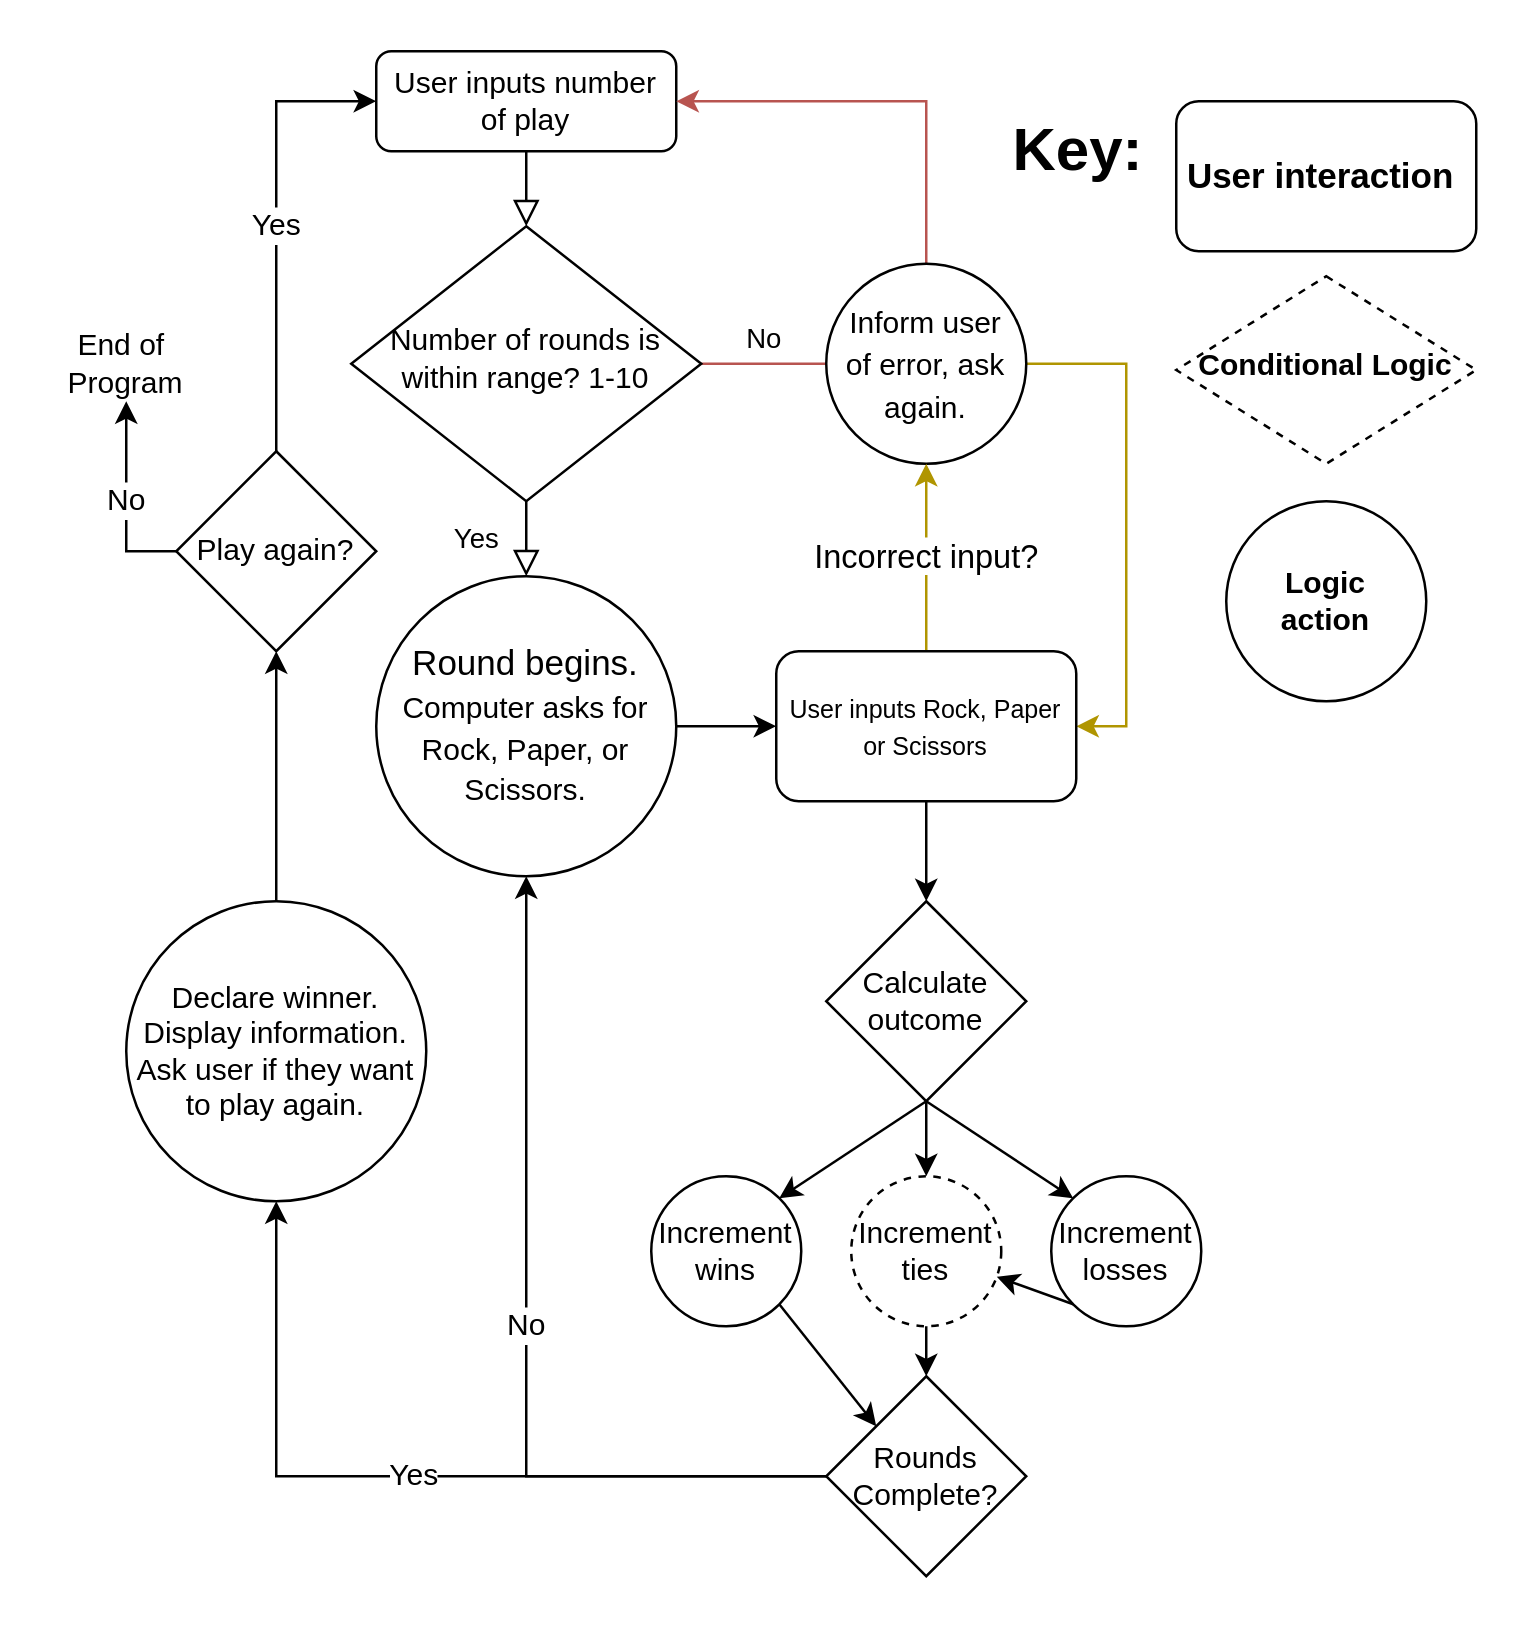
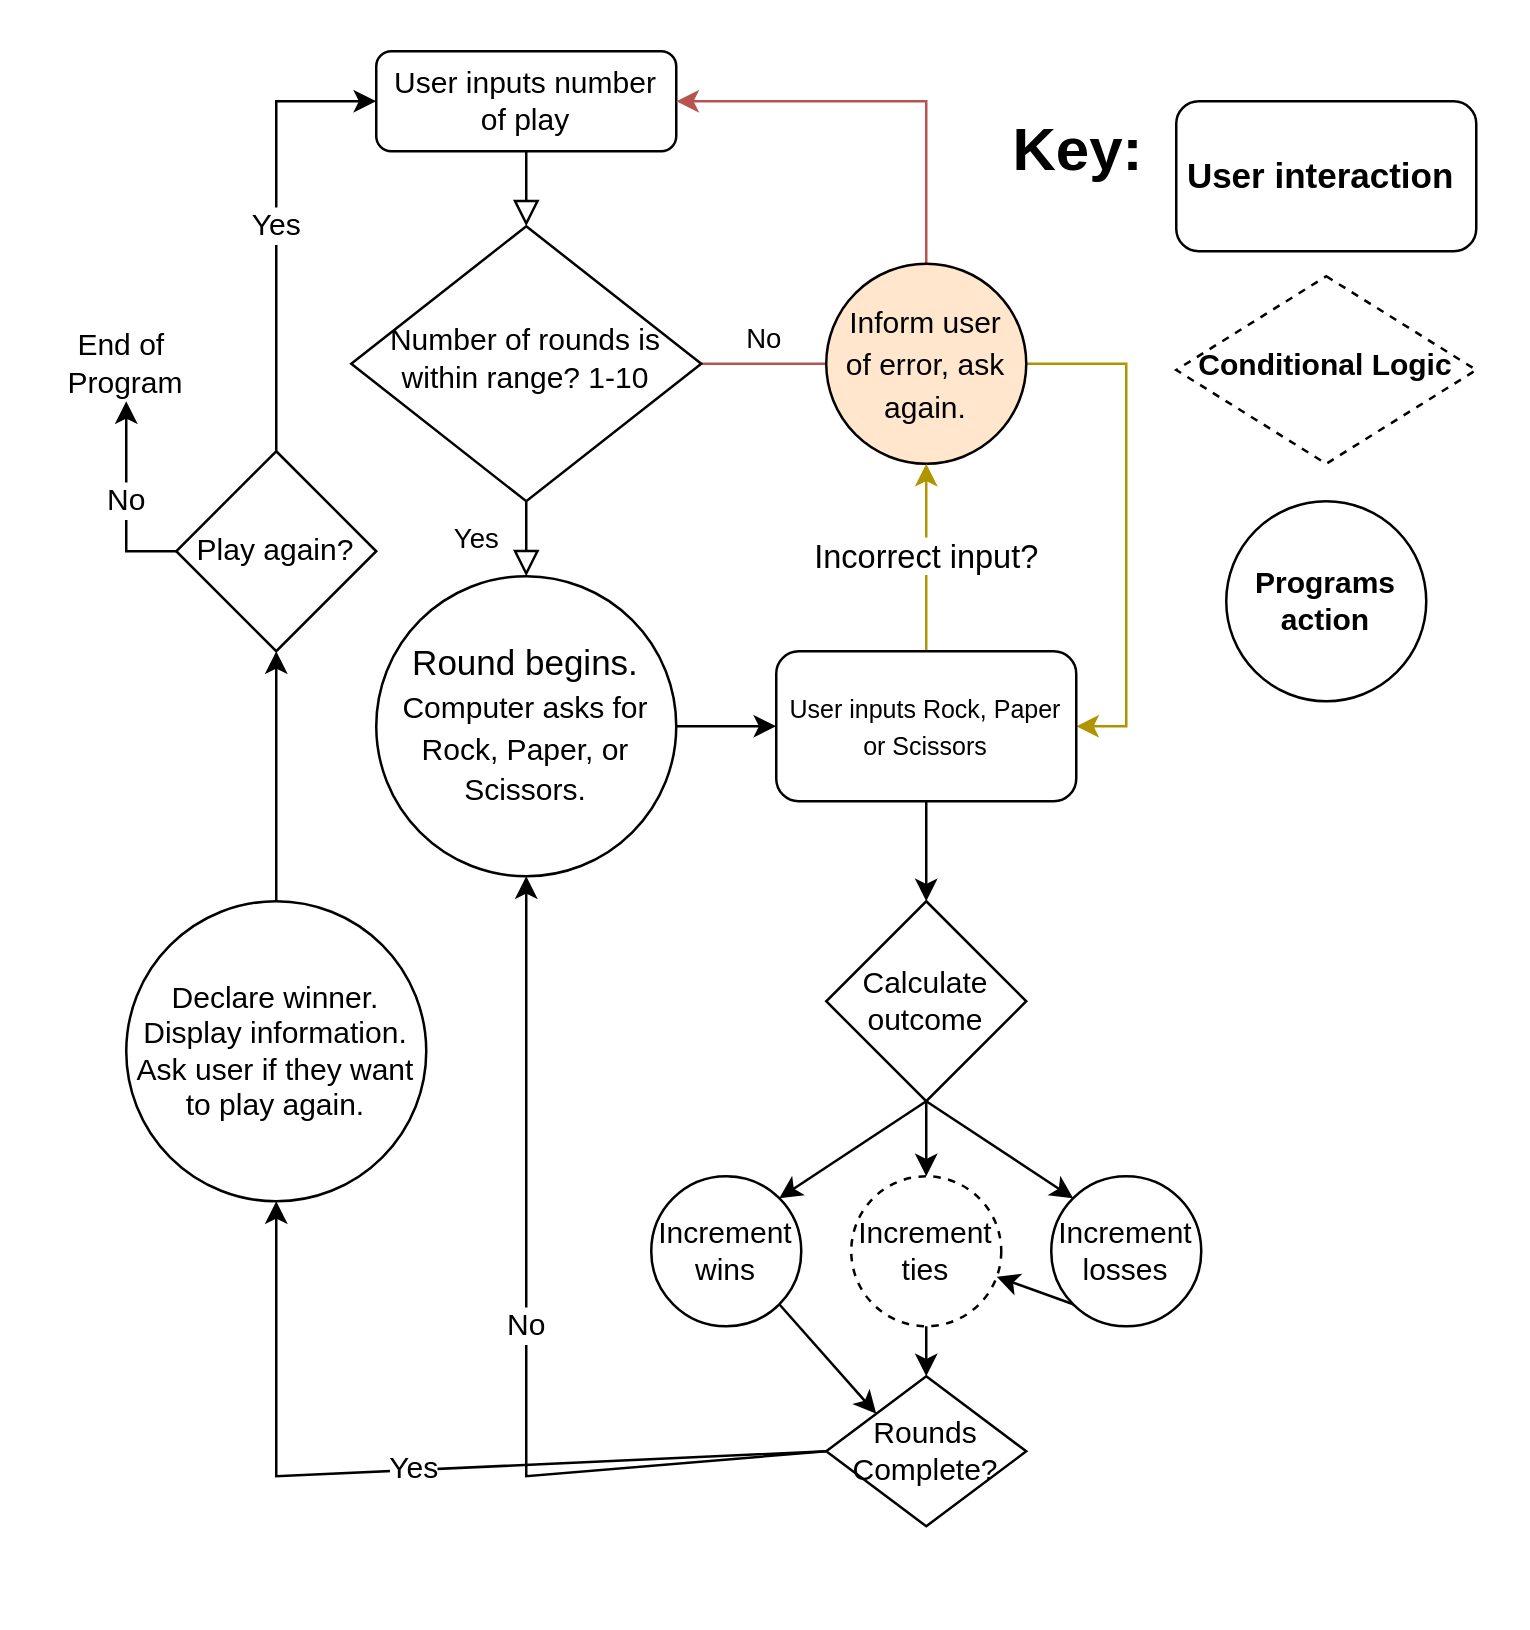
- <mxCell id="15" value="&lt;font style=&quot;font-size: 12px;&quot;&gt;Inform user &lt;br&gt;of error, ask again.&lt;/font&gt;" style="ellipse;whiteSpace=wrap;html=1;aspect=fixed;fontSize=14;" vertex="1" parent="1"><mxGeometry x="330" y="105" width="80" height="80" as="geometry" /></mxCell>
+ <mxCell id="15" value="&lt;font style=&quot;font-size: 12px;&quot;&gt;Inform user &lt;br&gt;of error, ask again.&lt;/font&gt;" style="ellipse;whiteSpace=wrap;html=1;aspect=fixed;fontSize=14;fillColor=#ffe6cc;" vertex="1" parent="1"><mxGeometry x="330" y="105" width="80" height="80" as="geometry" /></mxCell>
- <mxCell id="9" value="&lt;b&gt;Logic&lt;br&gt;action&lt;/b&gt;" style="ellipse;whiteSpace=wrap;html=1;aspect=fixed;fontSize=12;" vertex="1" parent="1"><mxGeometry x="490" y="200" width="80" height="80" as="geometry" /></mxCell>
+ <mxCell id="9" value="&lt;b&gt;Programs&lt;br&gt;action&lt;/b&gt;" style="ellipse;whiteSpace=wrap;html=1;aspect=fixed;fontSize=12;" vertex="1" parent="1"><mxGeometry x="490" y="200" width="80" height="80" as="geometry" /></mxCell>
- <mxCell id="26" value="Rounds&lt;br&gt;Complete?" style="rhombus;whiteSpace=wrap;html=1;fontSize=12;" vertex="1" parent="1"><mxGeometry x="330" y="550" width="80" height="80" as="geometry" /></mxCell>
+ <mxCell id="26" value="Rounds&lt;br&gt;Complete?" style="rhombus;whiteSpace=wrap;html=1;fontSize=12;" vertex="1" parent="1"><mxGeometry x="330" y="550" width="80" height="60" as="geometry" /></mxCell>
